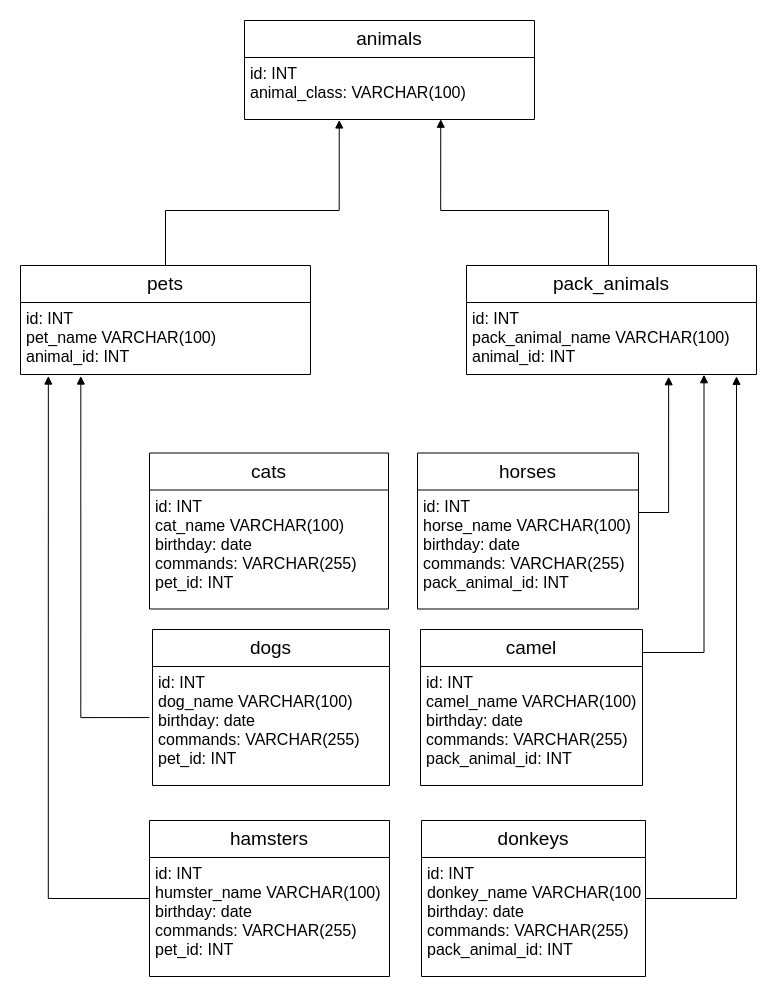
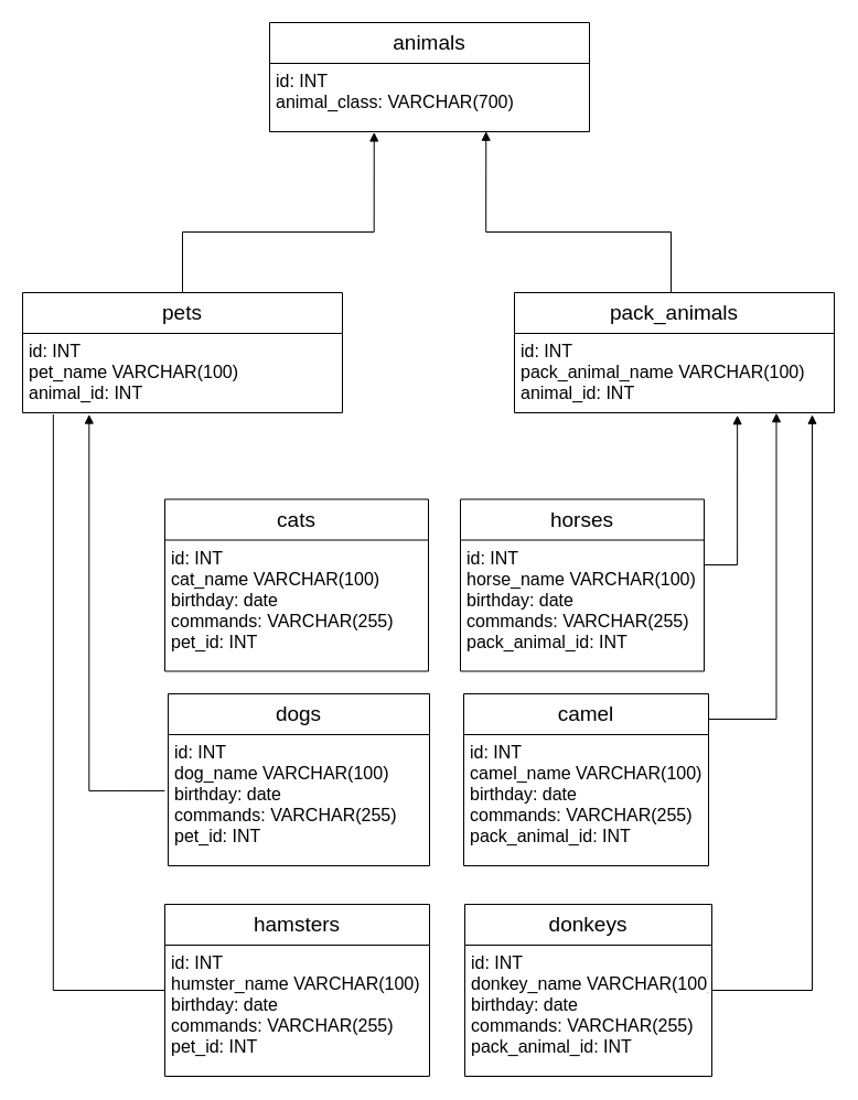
- <mxCell id="3" value="id: INT&#10;animal_class: VARCHAR(100)" style="text;strokeColor=none;fillColor=none;align=left;verticalAlign=top;spacingLeft=4;spacingRight=4;overflow=hidden;rotatable=0;points=[[0,0.5],[1,0.5]];portConstraint=eastwest;fontSize=16;fontStyle=0" parent="2" vertex="1"><mxGeometry y="37" width="290" height="62" as="geometry" /></mxCell>
+ <mxCell id="3" value="id: INT&#10;animal_class: VARCHAR(700)" style="text;strokeColor=none;fillColor=none;align=left;verticalAlign=top;spacingLeft=4;spacingRight=4;overflow=hidden;rotatable=0;points=[[0,0.5],[1,0.5]];portConstraint=eastwest;fontSize=16;fontStyle=0" parent="2" vertex="1"><mxGeometry y="37" width="290" height="62" as="geometry" /></mxCell>
- <mxCell id="17" value="" style="endArrow=block;endFill=1;html=1;rounded=0;edgeStyle=orthogonalEdgeStyle;entryX=0.096;entryY=1.021;entryDx=0;entryDy=0;entryPerimeter=0;exitX=0;exitY=0.5;exitDx=0;exitDy=0;" parent="1" source="10" edge="1" target="5"><mxGeometry x="-0.105" width="160" relative="1" as="geometry"><mxPoint x="139" y="731" as="sourcePoint" /><mxPoint x="47" y="489" as="targetPoint" /><Array as="points"><mxPoint x="48" y="898" /></Array><mxPoint as="offset" /></mxGeometry></mxCell>
+ <mxCell id="17" value="" style="endArrow=none;endFill=1;html=1;rounded=0;edgeStyle=orthogonalEdgeStyle;entryX=0.096;entryY=1.021;entryDx=0;entryDy=0;entryPerimeter=0;exitX=0;exitY=0.5;exitDx=0;exitDy=0;" parent="1" source="10" edge="1" target="5"><mxGeometry x="-0.105" width="160" relative="1" as="geometry"><mxPoint x="139" y="731" as="sourcePoint" /><mxPoint x="47" y="489" as="targetPoint" /><Array as="points"><mxPoint x="48" y="898" /></Array><mxPoint as="offset" /></mxGeometry></mxCell>
